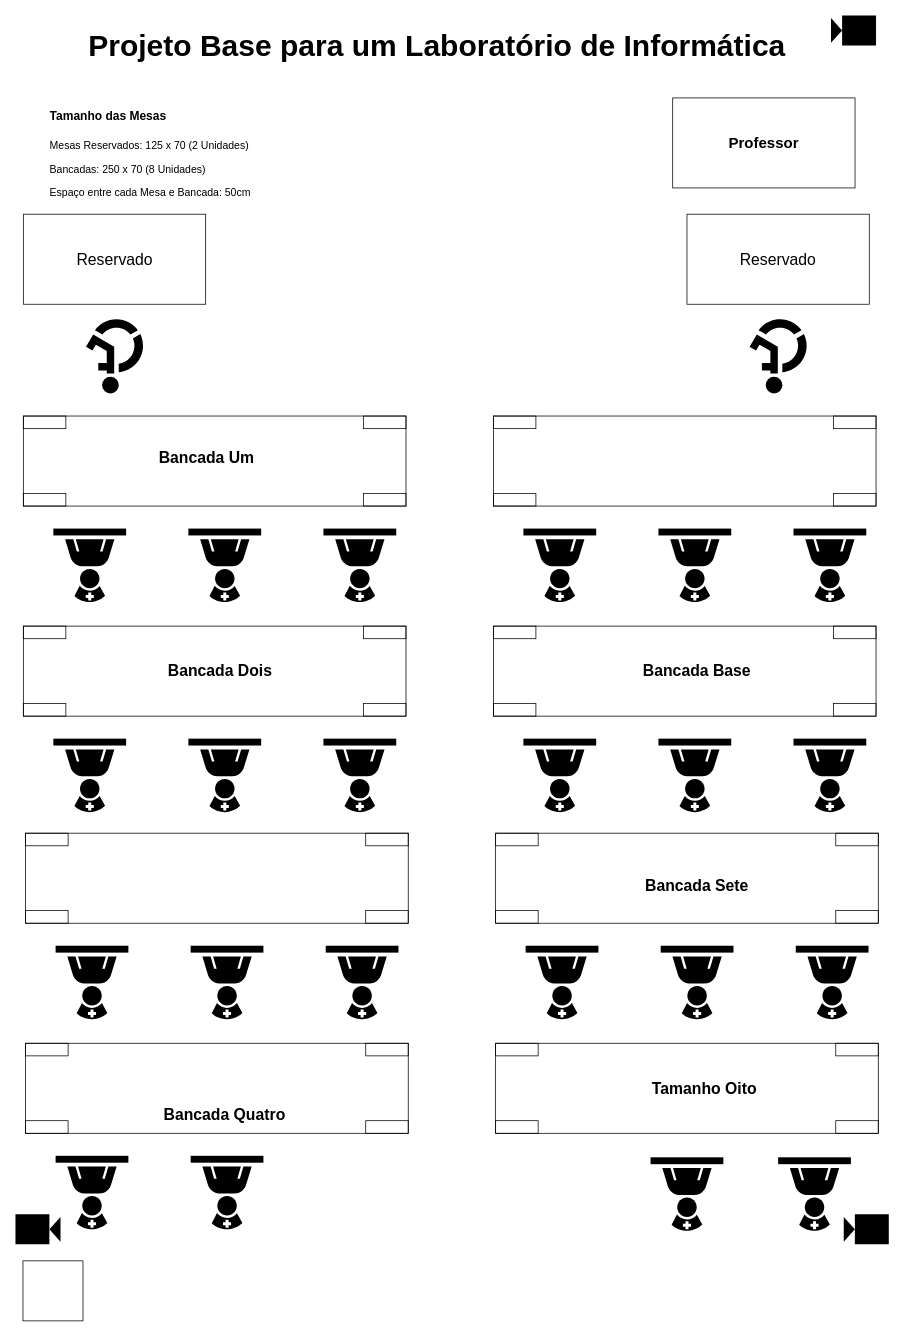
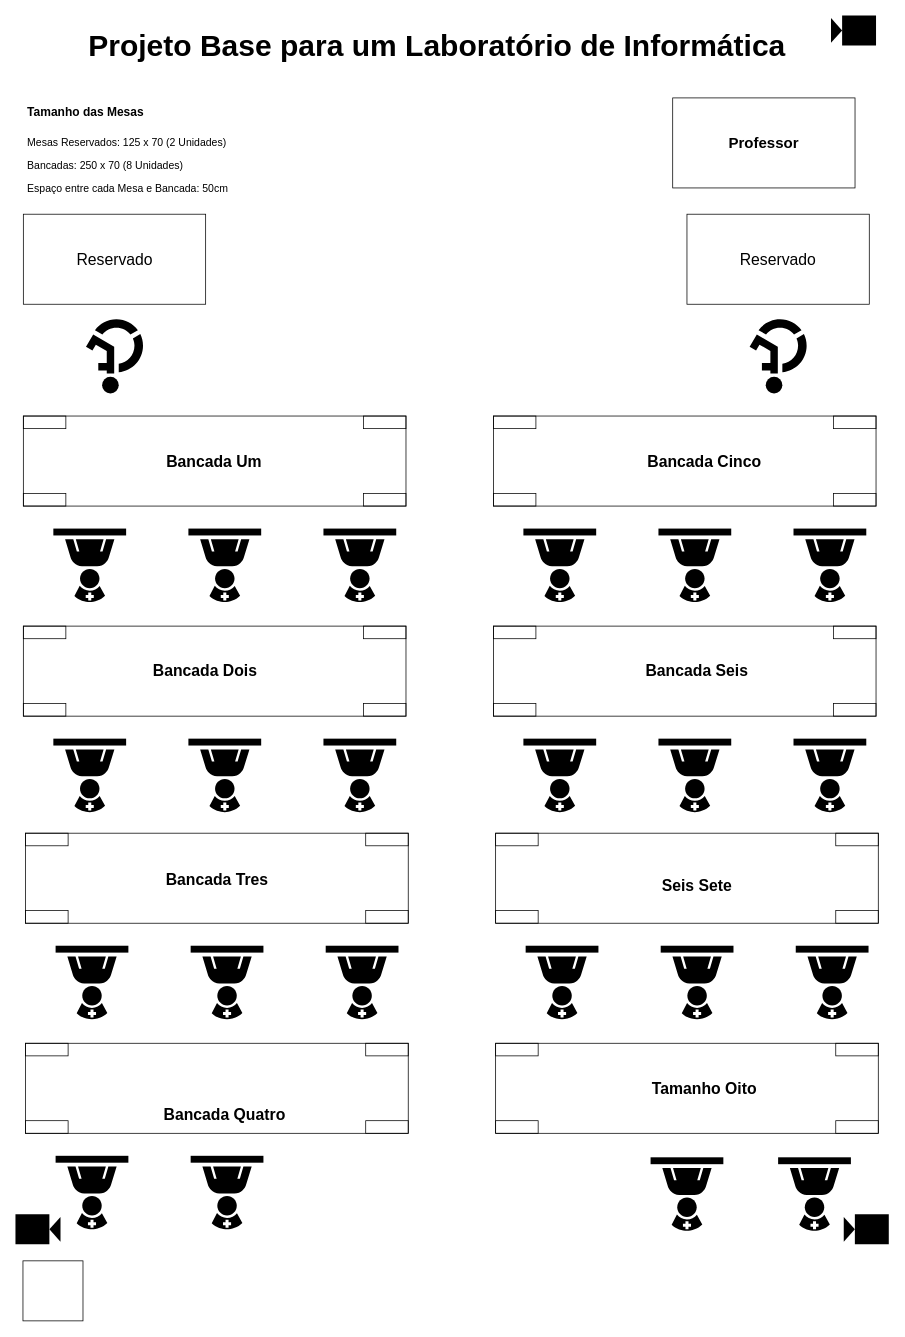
- <mxCell id="49" value="&lt;h1&gt;&lt;font style=&quot;font-size: 16px&quot;&gt;&lt;font style=&quot;vertical-align: inherit&quot;&gt;&lt;font style=&quot;vertical-align: inherit&quot;&gt;Tamanho das Mesas&lt;/font&gt;&lt;/font&gt;&lt;/font&gt;&lt;/h1&gt;&lt;p style=&quot;font-size: 14px&quot;&gt;&lt;font style=&quot;vertical-align: inherit&quot;&gt;&lt;font style=&quot;vertical-align: inherit&quot;&gt;Mesas Reservados: 125 x 70 (2 Unidades)&lt;/font&gt;&lt;/font&gt;&lt;/p&gt;&lt;p style=&quot;font-size: 14px&quot;&gt;&lt;font style=&quot;vertical-align: inherit&quot;&gt;&lt;font style=&quot;vertical-align: inherit&quot;&gt;Bancadas: 250 x 70 (8 Unidades)&lt;/font&gt;&lt;/font&gt;&lt;/p&gt;&lt;p style=&quot;font-size: 14px&quot;&gt;&lt;font style=&quot;vertical-align: inherit&quot;&gt;&lt;font style=&quot;vertical-align: inherit&quot;&gt;Espaço entre cada Mesa e Bancada: 50cm&lt;/font&gt;&lt;/font&gt;&lt;/p&gt;" style="text;html=1;strokeColor=none;fillColor=none;spacing=5;spacingTop=-20;whiteSpace=wrap;overflow=hidden;rounded=0;fontSize=14;" parent="1" vertex="1"><mxGeometry x="61" y="125" width="450" height="150" as="geometry" /></mxCell>
+ <mxCell id="49" value="&lt;h1&gt;&lt;font style=&quot;font-size: 16px&quot;&gt;&lt;font style=&quot;vertical-align: inherit&quot;&gt;&lt;font style=&quot;vertical-align: inherit&quot;&gt;Tamanho das Mesas&lt;/font&gt;&lt;/font&gt;&lt;/font&gt;&lt;/h1&gt;&lt;p style=&quot;font-size: 14px&quot;&gt;&lt;font style=&quot;vertical-align: inherit&quot;&gt;&lt;font style=&quot;vertical-align: inherit&quot;&gt;Mesas Reservados: 125 x 70 (2 Unidades)&lt;/font&gt;&lt;/font&gt;&lt;/p&gt;&lt;p style=&quot;font-size: 14px&quot;&gt;&lt;font style=&quot;vertical-align: inherit&quot;&gt;&lt;font style=&quot;vertical-align: inherit&quot;&gt;Bancadas: 250 x 70 (8 Unidades)&lt;/font&gt;&lt;/font&gt;&lt;/p&gt;&lt;p style=&quot;font-size: 14px&quot;&gt;&lt;font style=&quot;vertical-align: inherit&quot;&gt;&lt;font style=&quot;vertical-align: inherit&quot;&gt;Espaço entre cada Mesa e Bancada: 50cm&lt;/font&gt;&lt;/font&gt;&lt;/p&gt;" style="text;html=1;strokeColor=none;fillColor=none;spacing=5;spacingTop=-20;whiteSpace=wrap;overflow=hidden;rounded=0;fontSize=14;" parent="1" vertex="1"><mxGeometry x="31" y="120" width="450" height="150" as="geometry" /></mxCell>
- <mxCell id="40" value="Bancada Um" style="text;html=1;strokeColor=none;fillColor=none;align=center;verticalAlign=middle;whiteSpace=wrap;rounded=0;fontSize=21;fontStyle=1" parent="1" vertex="1"><mxGeometry x="200" y="599" width="150" height="20" as="geometry" /></mxCell>
+ <mxCell id="40" value="Bancada Um" style="text;html=1;strokeColor=none;fillColor=none;align=center;verticalAlign=middle;whiteSpace=wrap;rounded=0;fontSize=21;fontStyle=1" parent="1" vertex="1"><mxGeometry x="210" y="604" width="150" height="20" as="geometry" /></mxCell>
+ <mxCell id="41" value="Bancada Cinco" style="text;html=1;strokeColor=none;fillColor=none;align=center;verticalAlign=middle;whiteSpace=wrap;rounded=0;fontSize=21;fontStyle=1" parent="1" vertex="1"><mxGeometry x="860" y="604" width="157" height="20" as="geometry" /></mxCell>
- <mxCell id="42" value="Bancada Dois" style="text;html=1;strokeColor=none;fillColor=none;align=center;verticalAlign=middle;whiteSpace=wrap;rounded=0;fontSize=21;fontStyle=1" parent="1" vertex="1"><mxGeometry x="217.5" y="883" width="150" height="20" as="geometry" /></mxCell>
+ <mxCell id="42" value="Bancada Dois" style="text;html=1;strokeColor=none;fillColor=none;align=center;verticalAlign=middle;whiteSpace=wrap;rounded=0;fontSize=21;fontStyle=1" parent="1" vertex="1"><mxGeometry x="197.5" y="883" width="150" height="20" as="geometry" /></mxCell>
- <mxCell id="45" value="Bancada Base" style="text;html=1;strokeColor=none;fillColor=none;align=center;verticalAlign=middle;whiteSpace=wrap;rounded=0;fontSize=21;fontStyle=1" parent="1" vertex="1"><mxGeometry x="850" y="883" width="157" height="20" as="geometry" /></mxCell>
+ <mxCell id="45" value="Bancada Seis" style="text;html=1;strokeColor=none;fillColor=none;align=center;verticalAlign=middle;whiteSpace=wrap;rounded=0;fontSize=21;fontStyle=1" parent="1" vertex="1"><mxGeometry x="850" y="883" width="157" height="20" as="geometry" /></mxCell>
+ <mxCell id="43" value="Bancada Tres" style="text;html=1;strokeColor=none;fillColor=none;align=center;verticalAlign=middle;whiteSpace=wrap;rounded=0;fontSize=21;fontStyle=1" parent="1" vertex="1"><mxGeometry x="213.5" y="1161" width="150" height="20" as="geometry" /></mxCell>
- <mxCell id="47" value="Bancada Sete" style="text;html=1;strokeColor=none;fillColor=none;align=center;verticalAlign=middle;whiteSpace=wrap;rounded=0;fontSize=21;fontStyle=1" parent="1" vertex="1"><mxGeometry x="850" y="1170" width="157" height="20" as="geometry" /></mxCell>
+ <mxCell id="47" value="Seis Sete" style="text;html=1;strokeColor=none;fillColor=none;align=center;verticalAlign=middle;whiteSpace=wrap;rounded=0;fontSize=21;fontStyle=1" parent="1" vertex="1"><mxGeometry x="850" y="1170" width="157" height="20" as="geometry" /></mxCell>
